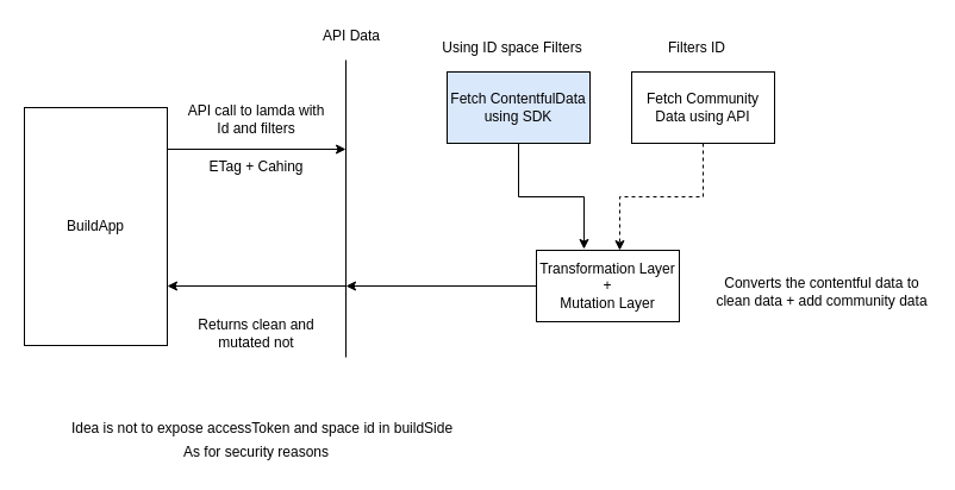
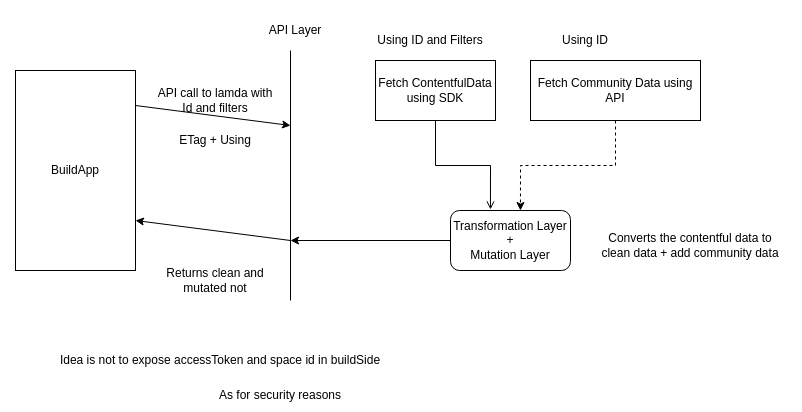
- <mxCell id="20" value="API Data" style="text;html=1;strokeColor=none;fillColor=none;align=center;verticalAlign=middle;whiteSpace=wrap;rounded=0;" vertex="1" parent="1"><mxGeometry x="260" y="20" width="70" height="20" as="geometry" /></mxCell>
+ <mxCell id="20" value="API Layer" style="text;html=1;strokeColor=none;fillColor=none;align=center;verticalAlign=middle;whiteSpace=wrap;rounded=0;" vertex="1" parent="1"><mxGeometry x="260" y="20" width="70" height="20" as="geometry" /></mxCell>
- <mxCell id="15" value="Using ID space Filters" style="text;html=1;strokeColor=none;fillColor=none;align=center;verticalAlign=middle;whiteSpace=wrap;rounded=0;" vertex="1" parent="1"><mxGeometry x="340" y="30" width="180" height="20" as="geometry" /></mxCell>
+ <mxCell id="15" value="Using ID and Filters" style="text;html=1;strokeColor=none;fillColor=none;align=center;verticalAlign=middle;whiteSpace=wrap;rounded=0;" vertex="1" parent="1"><mxGeometry x="340" y="30" width="180" height="20" as="geometry" /></mxCell>
- <mxCell id="16" value="Filters ID" style="text;html=1;strokeColor=none;fillColor=none;align=center;verticalAlign=middle;whiteSpace=wrap;rounded=0;" vertex="1" parent="1"><mxGeometry x="500" y="30" width="170" height="20" as="geometry" /></mxCell>
+ <mxCell id="16" value="Using ID" style="text;html=1;strokeColor=none;fillColor=none;align=center;verticalAlign=middle;whiteSpace=wrap;rounded=0;" vertex="1" parent="1"><mxGeometry x="500" y="30" width="170" height="20" as="geometry" /></mxCell>
- <mxCell id="4" value="Fetch ContentfulData using SDK" style="rounded=0;whiteSpace=wrap;html=1;fillColor=#dae8fc;" vertex="1" parent="1"><mxGeometry x="375" y="60" width="120" height="60" as="geometry" /></mxCell>
+ <mxCell id="4" value="Fetch ContentfulData using SDK" style="rounded=0;whiteSpace=wrap;html=1;" vertex="1" parent="1"><mxGeometry x="375" y="60" width="120" height="60" as="geometry" /></mxCell>
- <mxCell id="7" value="Fetch Community Data using API" style="rounded=0;whiteSpace=wrap;html=1;" vertex="1" parent="1"><mxGeometry x="530" y="60" width="120" height="60" as="geometry" /></mxCell>
+ <mxCell id="7" value="Fetch Community Data using API" style="rounded=0;whiteSpace=wrap;html=1;" vertex="1" parent="1"><mxGeometry x="530" y="60" width="170" height="60" as="geometry" /></mxCell>
- <mxCell id="18" value="ETag + Cahing" style="text;html=1;strokeColor=none;fillColor=none;align=center;verticalAlign=middle;whiteSpace=wrap;rounded=0;" vertex="1" parent="1"><mxGeometry x="145" y="130" width="140" height="20" as="geometry" /></mxCell>
+ <mxCell id="18" value="ETag + Using" style="text;html=1;strokeColor=none;fillColor=none;align=center;verticalAlign=middle;whiteSpace=wrap;rounded=0;" vertex="1" parent="1"><mxGeometry x="145" y="130" width="140" height="20" as="geometry" /></mxCell>
- <mxCell id="2" value="BuildApp" style="rounded=0;whiteSpace=wrap;html=1;" vertex="1" parent="1"><mxGeometry x="20" y="90" width="120" height="200" as="geometry" /></mxCell>
+ <mxCell id="2" value="BuildApp" style="rounded=0;whiteSpace=wrap;html=1;" vertex="1" parent="1"><mxGeometry x="15" y="70" width="120" height="200" as="geometry" /></mxCell>
- <mxCell id="3" style="edgeStyle=orthogonalEdgeStyle;rounded=0;orthogonalLoop=1;jettySize=auto;html=1;entryX=0.333;entryY=-0.017;entryDx=0;entryDy=0;entryPerimeter=0;" edge="1" parent="1" source="4" target="9"><mxGeometry relative="1" as="geometry"><mxPoint x="490" y="170" as="targetPoint" /></mxGeometry></mxCell>
+ <mxCell id="3" style="edgeStyle=orthogonalEdgeStyle;rounded=0;orthogonalLoop=1;jettySize=auto;html=1;entryX=0.333;entryY=-0.017;entryDx=0;entryDy=0;entryPerimeter=0;endArrow=open;" edge="1" parent="1" source="4" target="9"><mxGeometry relative="1" as="geometry"><mxPoint x="490" y="170" as="targetPoint" /></mxGeometry></mxCell>
- <mxCell id="9" value="Transformation Layer +&lt;br&gt;Mutation Layer" style="rounded=0;whiteSpace=wrap;html=1;" vertex="1" parent="1"><mxGeometry x="450" y="210" width="120" height="60" as="geometry" /></mxCell>
+ <mxCell id="9" value="Transformation Layer +&lt;br&gt;Mutation Layer" style="whiteSpace=wrap;html=1;rounded=1;" vertex="1" parent="1"><mxGeometry x="450" y="210" width="120" height="60" as="geometry" /></mxCell>
- <mxCell id="21" value="As for security reasons" style="text;html=1;strokeColor=none;fillColor=none;align=center;verticalAlign=middle;whiteSpace=wrap;rounded=0;" vertex="1" parent="1"><mxGeometry x="50" y="370" width="330" height="20" as="geometry" /></mxCell>
+ <mxCell id="21" value="As for security reasons" style="text;html=1;strokeColor=none;fillColor=none;align=center;verticalAlign=middle;whiteSpace=wrap;rounded=0;" vertex="1" parent="1"><mxGeometry x="115" y="385" width="330" height="20" as="geometry" /></mxCell>
